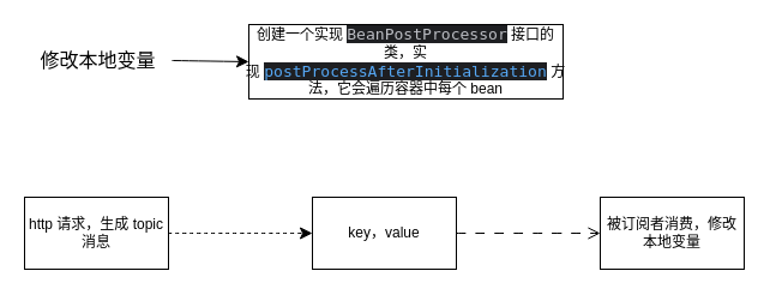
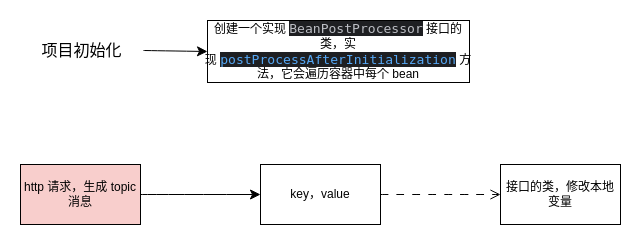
- <mxCell id="6" value="修改本地变量" style="text;strokeColor=none;fillColor=none;html=1;align=center;verticalAlign=middle;whiteSpace=wrap;rounded=0;fontSize=16;" vertex="1" parent="1"><mxGeometry x="20" y="35" width="123" height="30" as="geometry" /></mxCell>
+ <mxCell id="6" value="项目初始化" style="text;strokeColor=none;fillColor=none;html=1;align=center;verticalAlign=middle;whiteSpace=wrap;rounded=0;fontSize=16;" vertex="1" parent="1"><mxGeometry x="20" y="35" width="123" height="30" as="geometry" /></mxCell>
- <mxCell id="3" value="http 请求，生成 topic 消息" style="rounded=0;whiteSpace=wrap;html=1;" vertex="1" parent="1"><mxGeometry x="20" y="164" width="120" height="60" as="geometry" /></mxCell>
+ <mxCell id="3" value="http 请求，生成 topic 消息" style="rounded=0;whiteSpace=wrap;html=1;fillColor=#f8cecc;" vertex="1" parent="1"><mxGeometry x="20" y="164" width="120" height="60" as="geometry" /></mxCell>
- <mxCell id="2" value="" style="edgeStyle=none;curved=1;rounded=0;orthogonalLoop=1;jettySize=auto;html=1;fontSize=12;startSize=8;endSize=8;dashed=1;" edge="1" parent="1" source="3" target="8"><mxGeometry relative="1" as="geometry" /></mxCell>
+ <mxCell id="2" value="" style="edgeStyle=none;curved=1;rounded=0;orthogonalLoop=1;jettySize=auto;html=1;fontSize=12;startSize=8;endSize=8;" edge="1" parent="1" source="3" target="8"><mxGeometry relative="1" as="geometry" /></mxCell>
- <mxCell id="9" value="被订阅者消费，修改本地变量" style="whiteSpace=wrap;html=1;rounded=0;" vertex="1" parent="1"><mxGeometry x="500" y="164" width="120" height="60" as="geometry" /></mxCell>
+ <mxCell id="9" value="接口的类，修改本地变量" style="whiteSpace=wrap;html=1;rounded=0;" vertex="1" parent="1"><mxGeometry x="500" y="164" width="120" height="60" as="geometry" /></mxCell>
